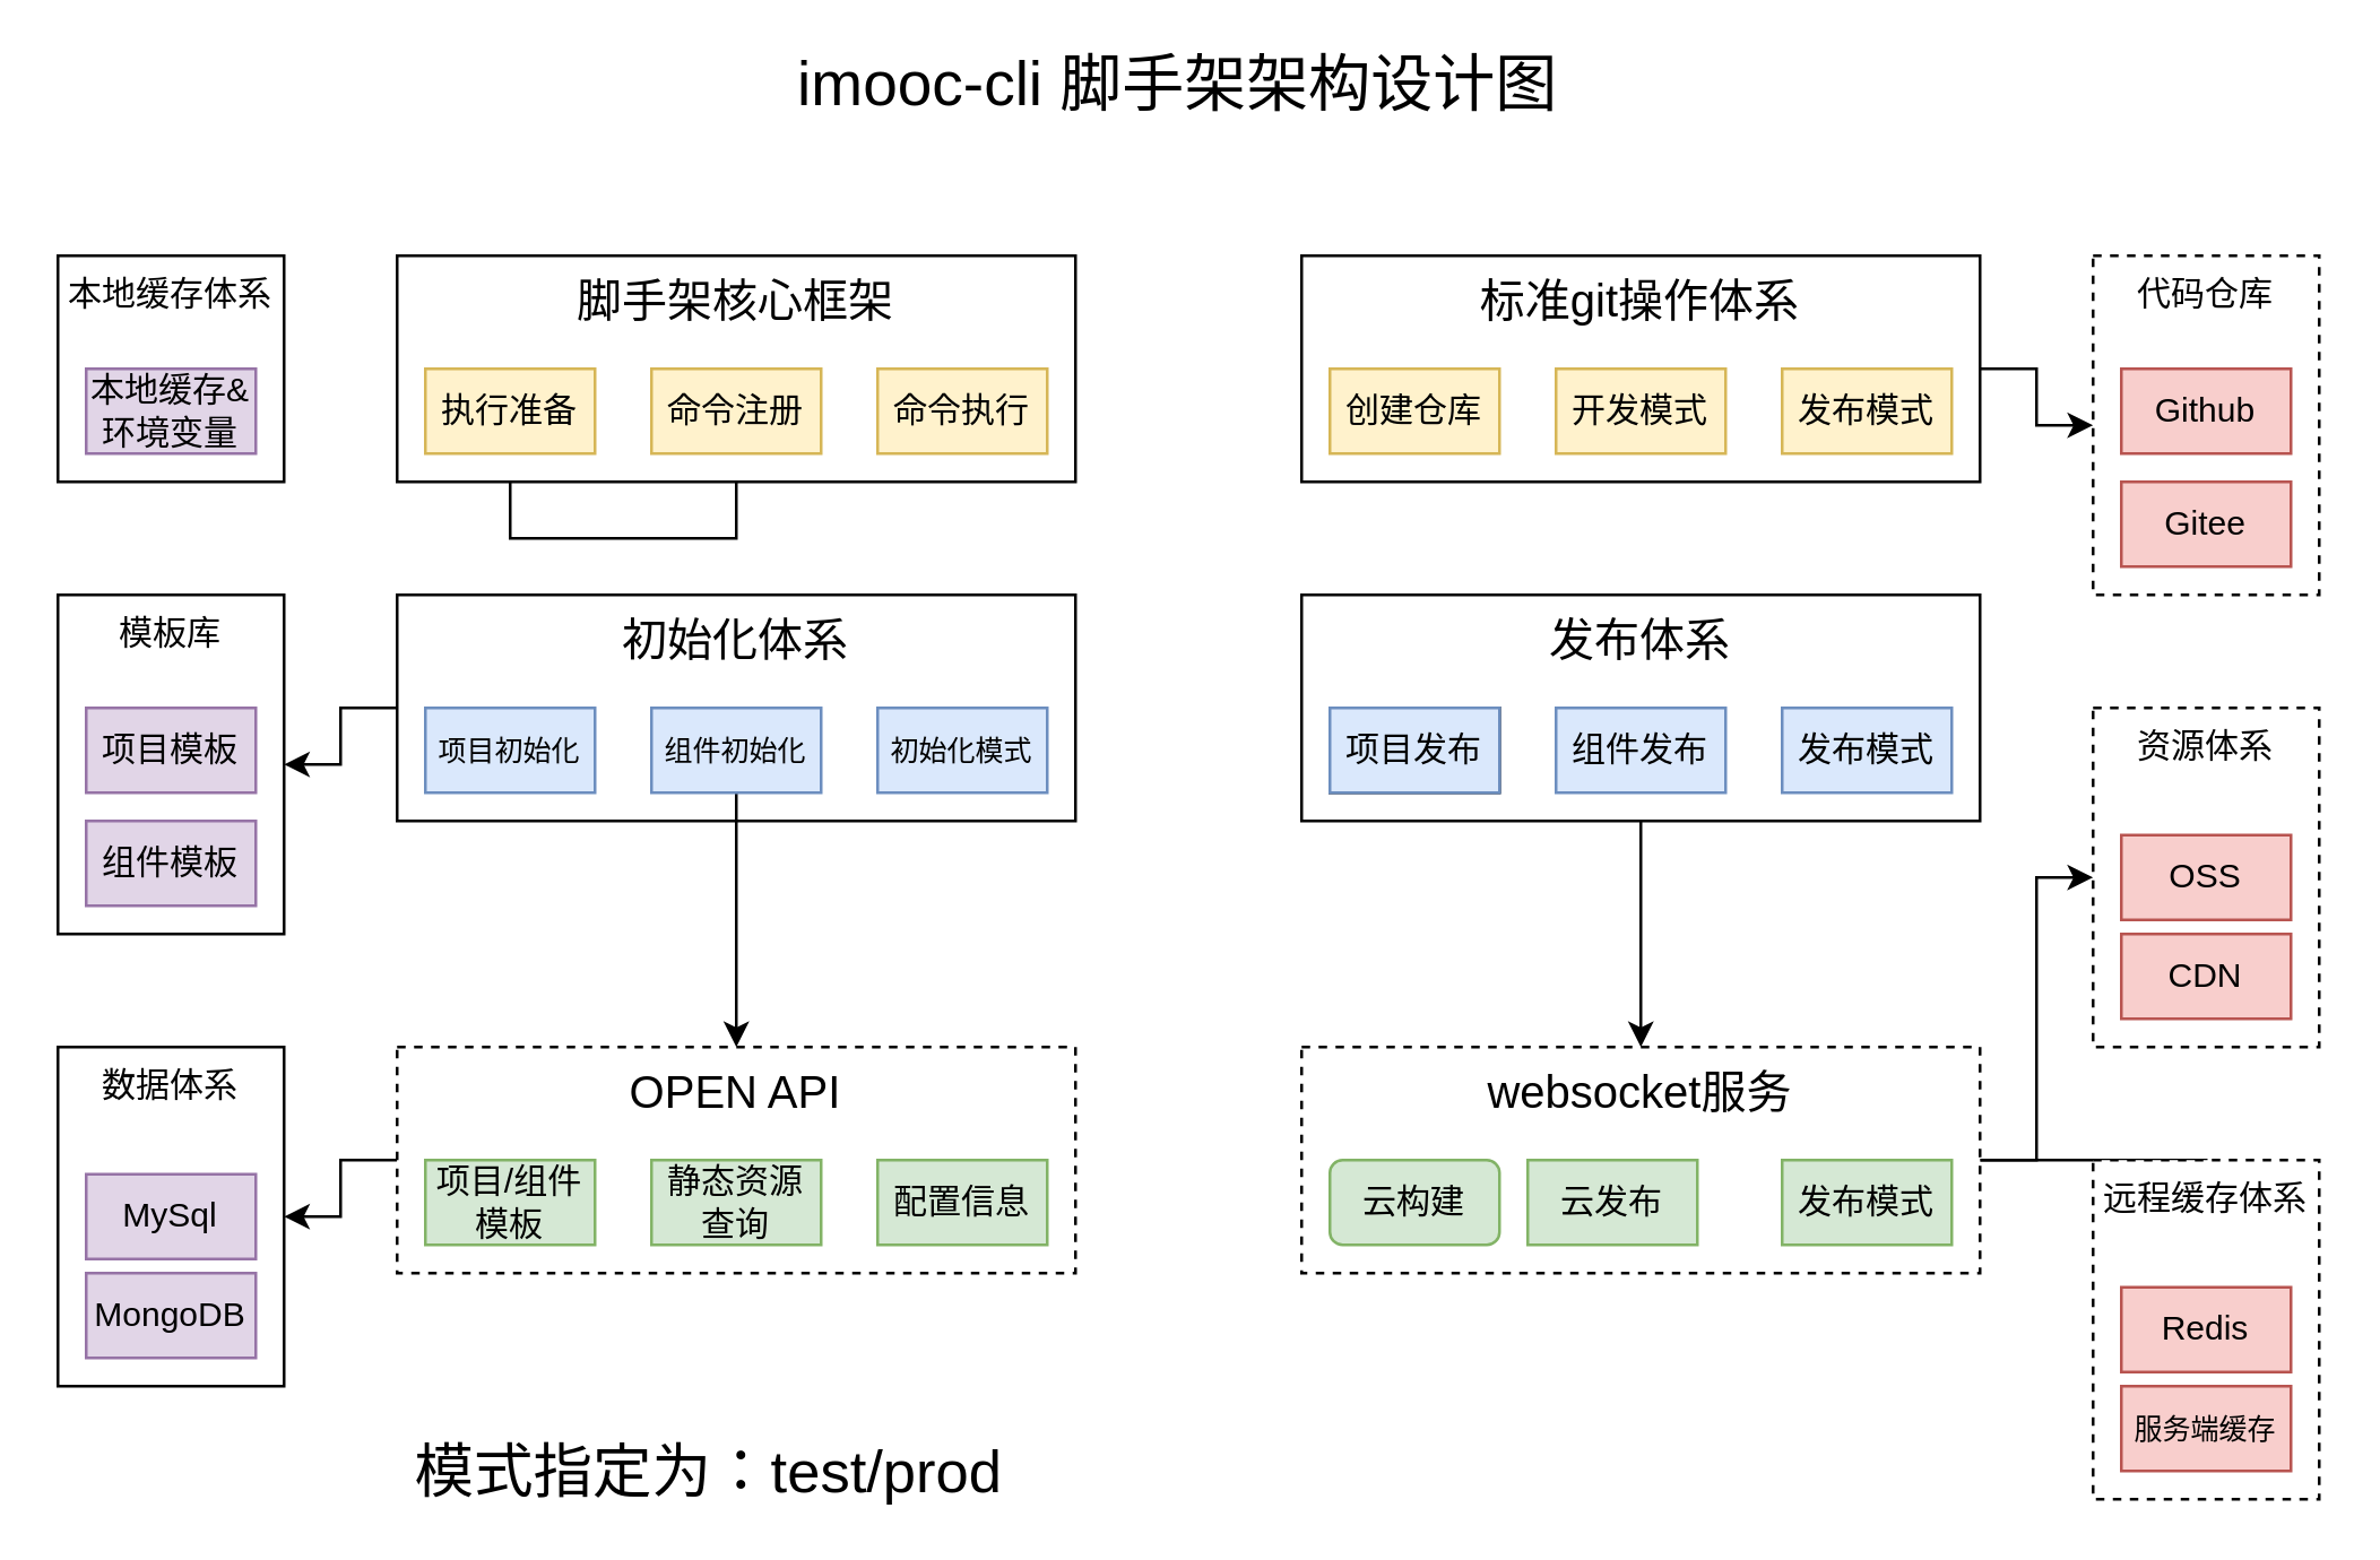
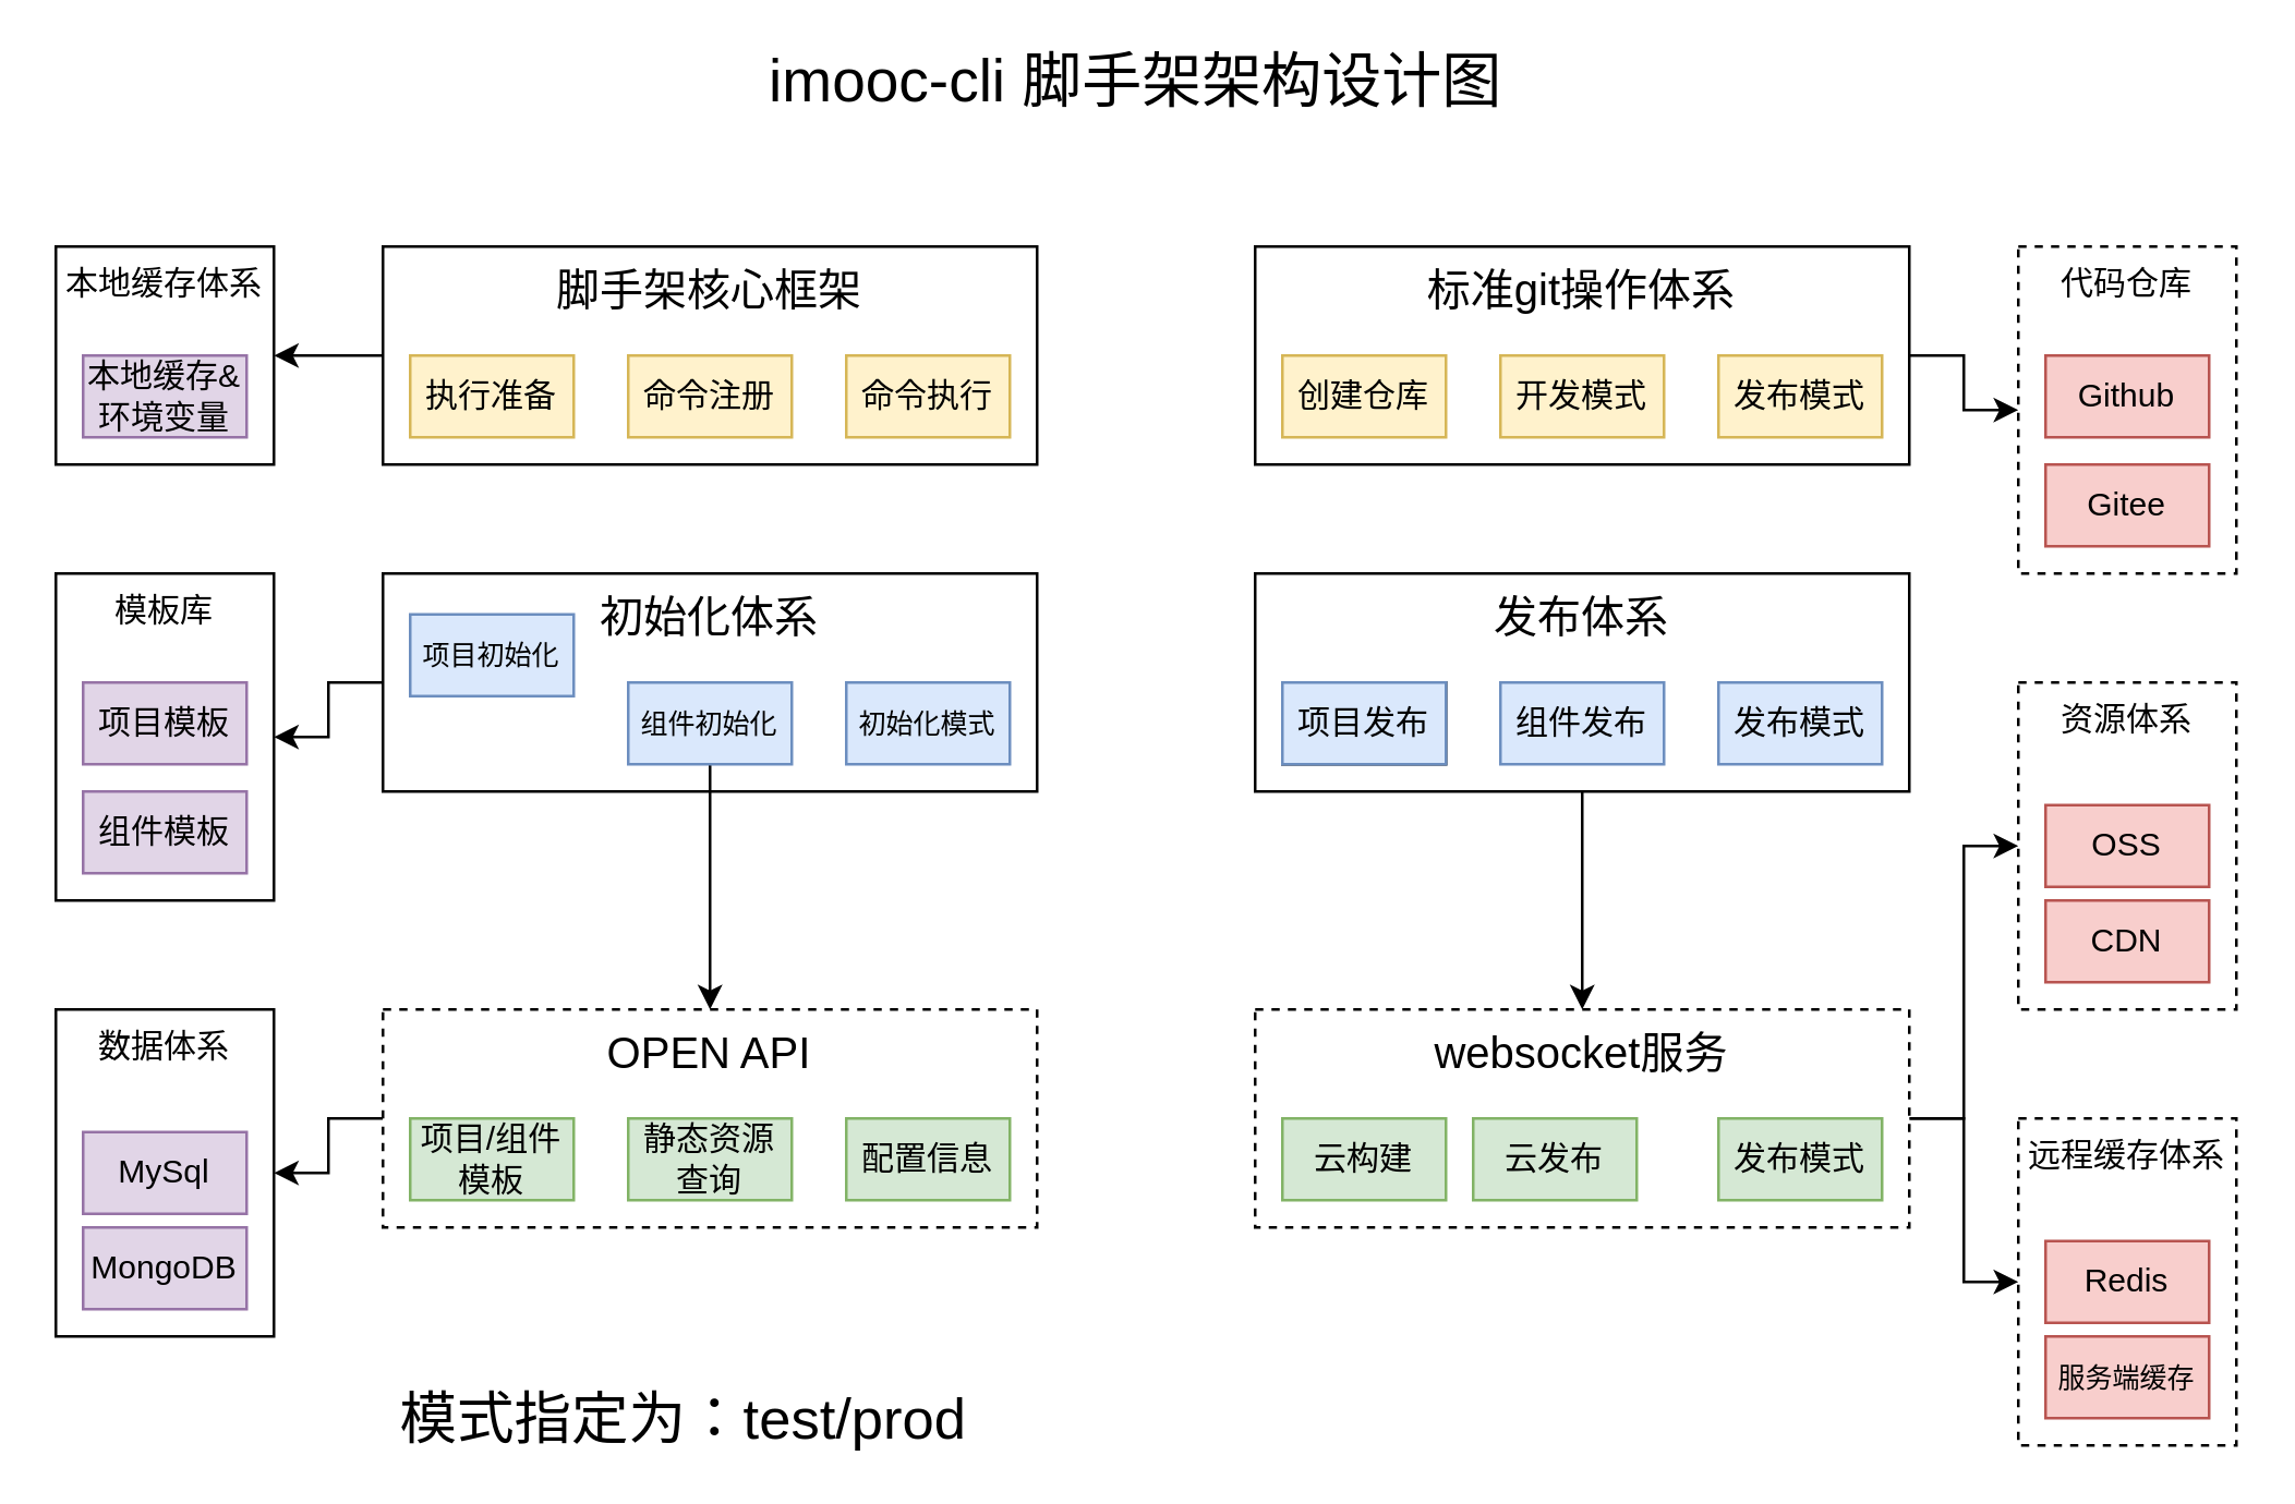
- <mxCell id="7" style="edgeStyle=orthogonalEdgeStyle;rounded=0;orthogonalLoop=1;jettySize=auto;html=1;" parent="1" source="8" target="16" edge="1"><mxGeometry relative="1" as="geometry" /></mxCell>
+ <mxCell id="7" style="edgeStyle=orthogonalEdgeStyle;rounded=0;orthogonalLoop=1;jettySize=auto;html=1;entryX=1;entryY=0.5;entryDx=0;entryDy=0;" parent="1" source="8" target="46" edge="1"><mxGeometry relative="1" as="geometry" /></mxCell>
- <mxCell id="22" value="&lt;font style=&quot;font-size: 10px&quot;&gt;项目初始化&lt;/font&gt;" style="rounded=0;whiteSpace=wrap;html=1;align=center;fillColor=#dae8fc;strokeColor=#6c8ebf;" parent="1" vertex="1"><mxGeometry x="150" y="250" width="60" height="30" as="geometry" /></mxCell>
+ <mxCell id="22" value="&lt;font style=&quot;font-size: 10px&quot;&gt;项目初始化&lt;/font&gt;" style="rounded=0;whiteSpace=wrap;html=1;align=center;fillColor=#dae8fc;strokeColor=#6c8ebf;" parent="1" vertex="1"><mxGeometry x="150" y="225" width="60" height="30" as="geometry" /></mxCell>
- <mxCell id="13" style="edgeStyle=orthogonalEdgeStyle;rounded=0;orthogonalLoop=1;jettySize=auto;html=1;exitX=1;exitY=0.5;exitDx=0;exitDy=0;" parent="1" source="15" target="44" edge="1"><mxGeometry relative="1" as="geometry" /></mxCell>
+ <mxCell id="13" style="edgeStyle=orthogonalEdgeStyle;rounded=0;orthogonalLoop=1;jettySize=auto;html=1;exitX=1;exitY=0.5;exitDx=0;exitDy=0;entryX=0;entryY=0.5;entryDx=0;entryDy=0;" parent="1" source="15" target="41" edge="1"><mxGeometry relative="1" as="geometry" /></mxCell>
- <mxCell id="32" value="云构建" style="whiteSpace=wrap;html=1;align=center;fillColor=#d5e8d4;strokeColor=#82b366;rounded=1;" parent="1" vertex="1"><mxGeometry x="470" y="410" width="60" height="30" as="geometry" /></mxCell>
+ <mxCell id="32" value="云构建" style="rounded=0;whiteSpace=wrap;html=1;align=center;fillColor=#d5e8d4;strokeColor=#82b366;" parent="1" vertex="1"><mxGeometry x="470" y="410" width="60" height="30" as="geometry" /></mxCell>
